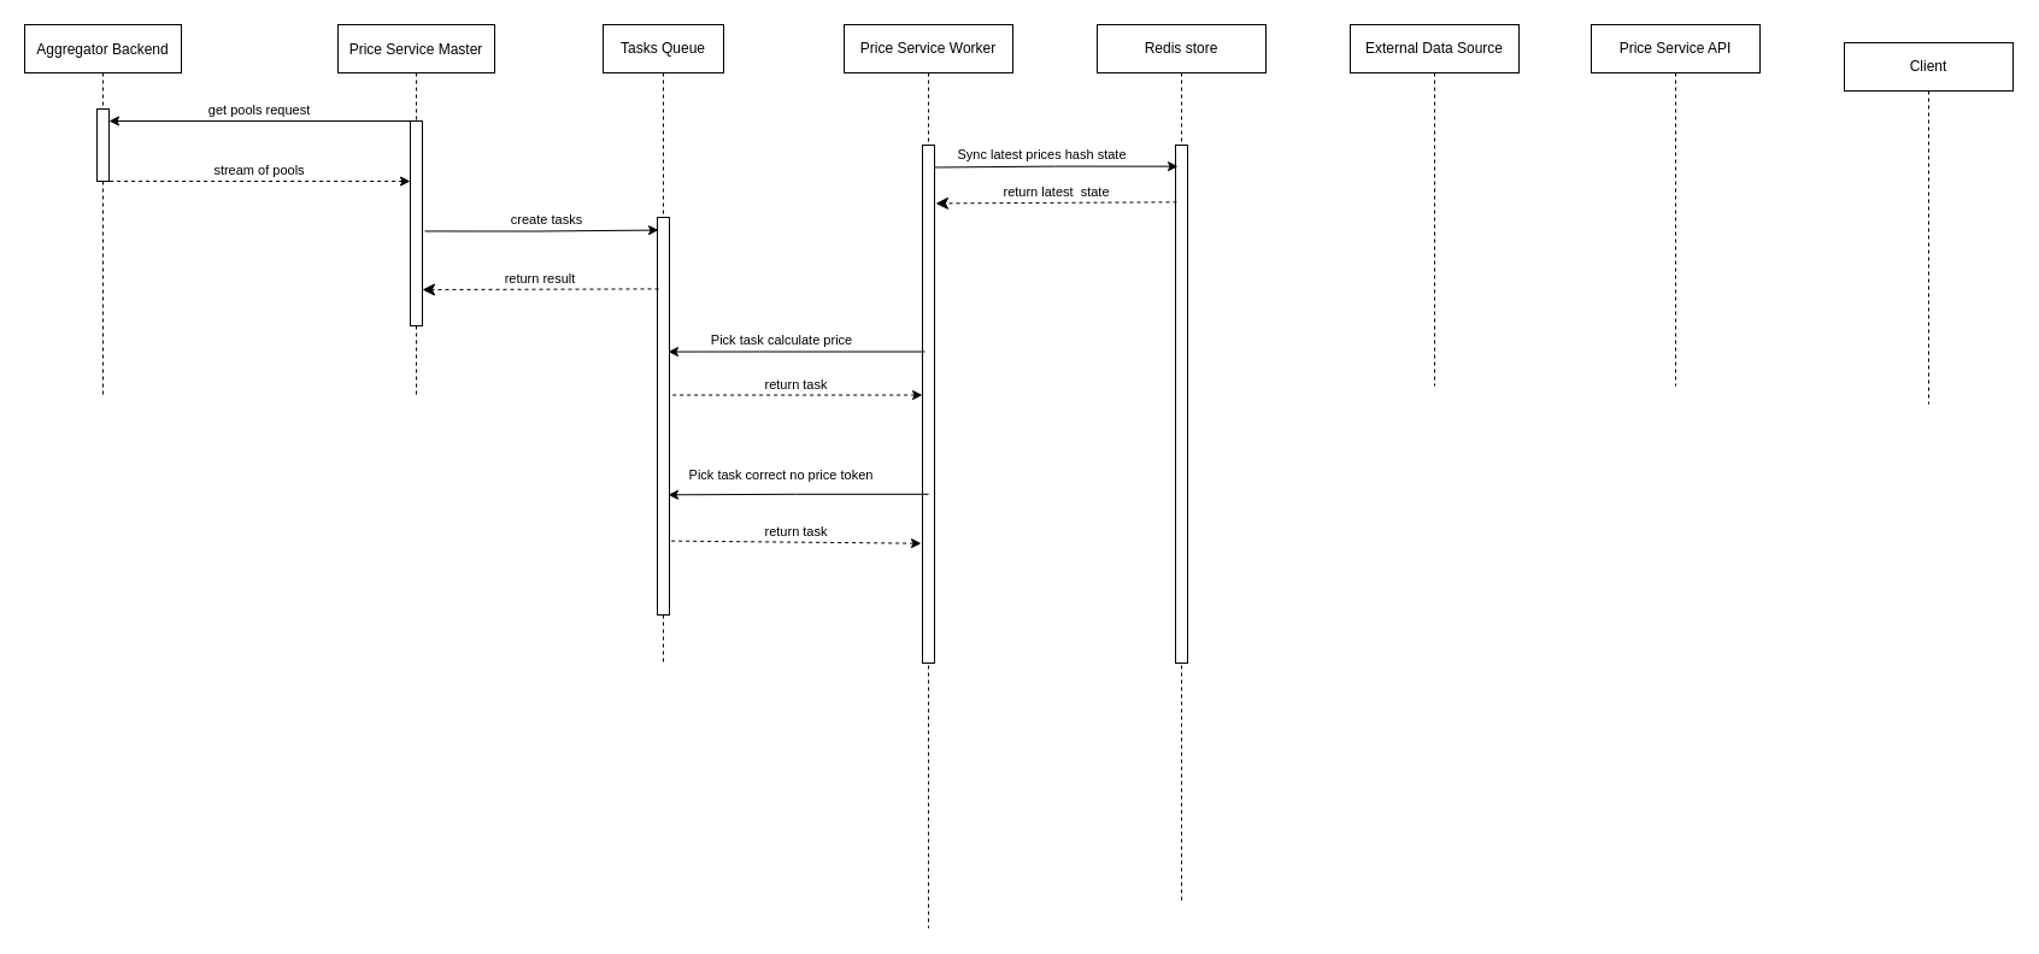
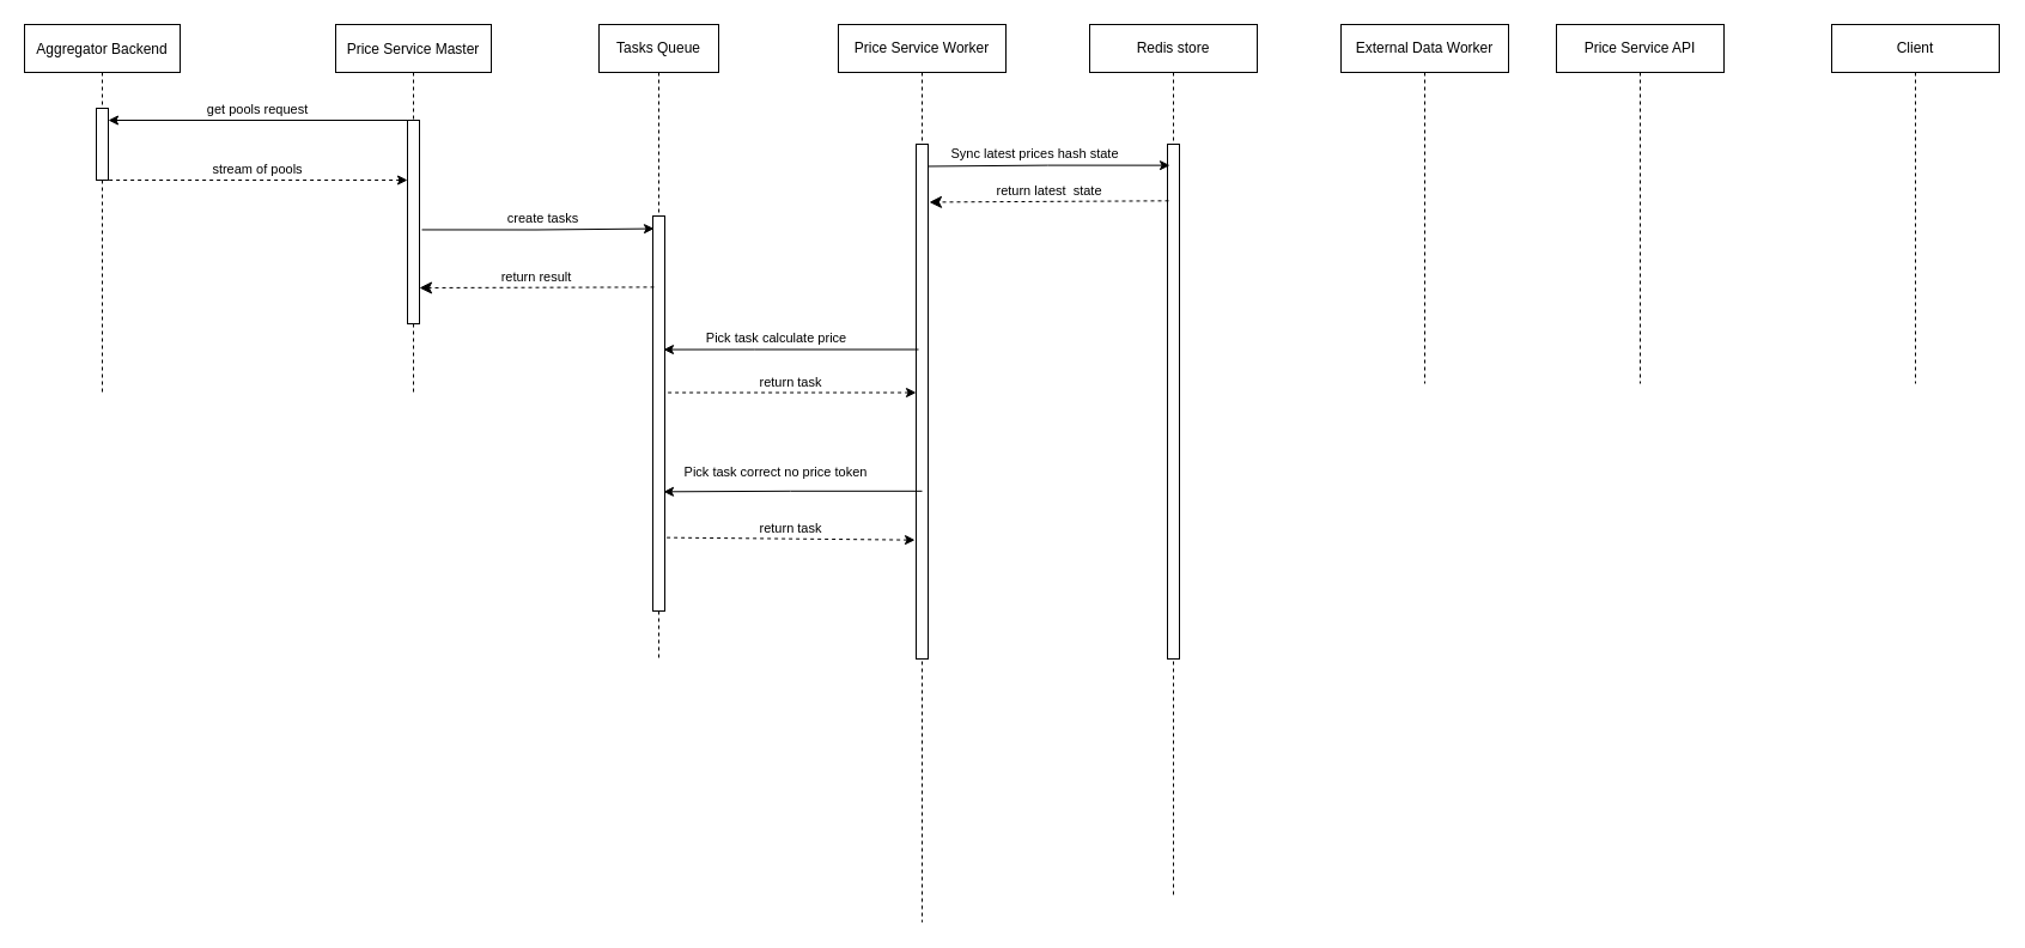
- <mxCell id="13" value="External Data Source" style="shape=umlLifeline;perimeter=lifelinePerimeter;whiteSpace=wrap;html=1;container=1;collapsible=0;recursiveResize=0;outlineConnect=0;" vertex="1" parent="1"><mxGeometry x="1120" y="20" width="140" height="300" as="geometry" /></mxCell>
+ <mxCell id="13" value="External Data Worker" style="shape=umlLifeline;perimeter=lifelinePerimeter;whiteSpace=wrap;html=1;container=1;collapsible=0;recursiveResize=0;outlineConnect=0;" vertex="1" parent="1"><mxGeometry x="1120" y="20" width="140" height="300" as="geometry" /></mxCell>
- <mxCell id="12" value="Price Service API" style="shape=umlLifeline;perimeter=lifelinePerimeter;whiteSpace=wrap;html=1;container=1;collapsible=0;recursiveResize=0;outlineConnect=0;" vertex="1" parent="1"><mxGeometry x="1320" y="20" width="140" height="300" as="geometry" /></mxCell>
+ <mxCell id="12" value="Price Service API" style="shape=umlLifeline;perimeter=lifelinePerimeter;whiteSpace=wrap;html=1;container=1;collapsible=0;recursiveResize=0;outlineConnect=0;" vertex="1" parent="1"><mxGeometry x="1300" y="20" width="140" height="300" as="geometry" /></mxCell>
- <mxCell id="14" value="Client" style="shape=umlLifeline;perimeter=lifelinePerimeter;whiteSpace=wrap;html=1;container=1;collapsible=0;recursiveResize=0;outlineConnect=0;" vertex="1" parent="1"><mxGeometry x="1530" y="35" width="140" height="300" as="geometry" /></mxCell>
+ <mxCell id="14" value="Client" style="shape=umlLifeline;perimeter=lifelinePerimeter;whiteSpace=wrap;html=1;container=1;collapsible=0;recursiveResize=0;outlineConnect=0;" vertex="1" parent="1"><mxGeometry x="1530" y="20" width="140" height="300" as="geometry" /></mxCell>
